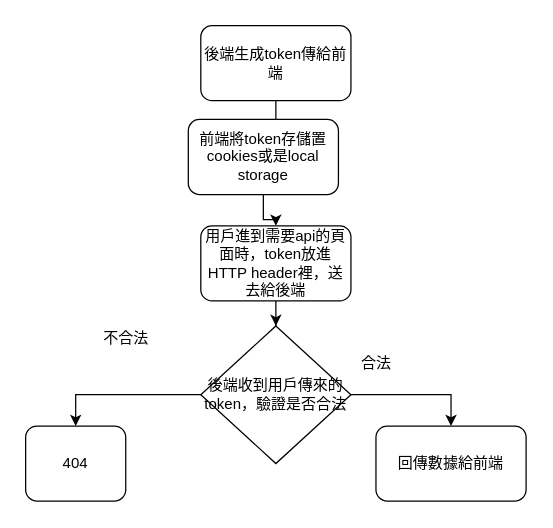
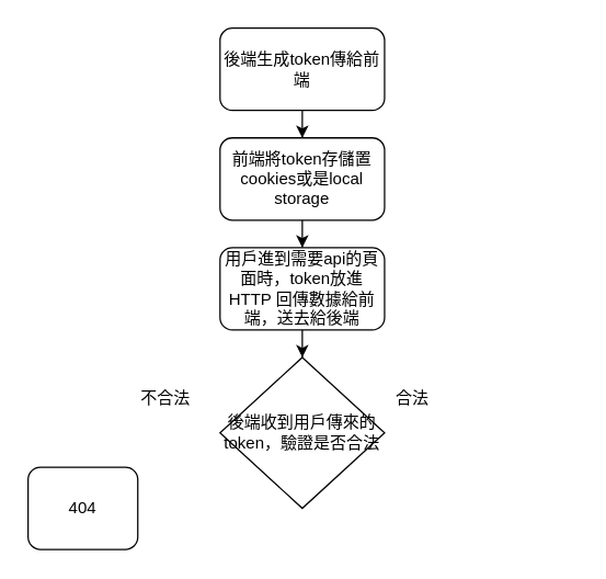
- <mxCell id="5" value="前端將token存儲置cookies或是local storage" style="rounded=1;whiteSpace=wrap;html=1;" vertex="1" parent="1"><mxGeometry x="150" y="95" width="120" height="60" as="geometry" /></mxCell>
+ <mxCell id="5" value="前端將token存儲置cookies或是local storage" style="rounded=1;whiteSpace=wrap;html=1;" vertex="1" parent="1"><mxGeometry x="160" y="100" width="120" height="60" as="geometry" /></mxCell>
- <mxCell id="7" value="用戶進到需要api的頁面時，token放進HTTP header裡，送去給後端" style="rounded=1;whiteSpace=wrap;html=1;" vertex="1" parent="1"><mxGeometry x="160" y="180" width="120" height="60" as="geometry" /></mxCell>
+ <mxCell id="7" value="用戶進到需要api的頁面時，token放進HTTP 回傳數據給前端，送去給後端" style="rounded=1;whiteSpace=wrap;html=1;" vertex="1" parent="1"><mxGeometry x="160" y="180" width="120" height="60" as="geometry" /></mxCell>
- <mxCell id="13" value="不合法" style="text;html=1;align=center;verticalAlign=middle;resizable=0;points=[];autosize=1;strokeColor=none;" vertex="1" parent="1"><mxGeometry x="75" y="260" width="50" height="20" as="geometry" /></mxCell>
+ <mxCell id="13" value="不合法" style="text;html=1;align=center;verticalAlign=middle;resizable=0;points=[];autosize=1;strokeColor=none;" vertex="1" parent="1"><mxGeometry x="95" y="280" width="50" height="20" as="geometry" /></mxCell>
- <mxCell id="8" style="edgeStyle=orthogonalEdgeStyle;rounded=0;orthogonalLoop=1;jettySize=auto;html=1;entryX=0.5;entryY=0;entryDx=0;entryDy=0;" edge="1" parent="1" source="10" target="11"><mxGeometry relative="1" as="geometry" /></mxCell>
- <mxCell id="9" style="edgeStyle=orthogonalEdgeStyle;rounded=0;orthogonalLoop=1;jettySize=auto;html=1;entryX=0.5;entryY=0;entryDx=0;entryDy=0;" edge="1" parent="1" source="10" target="12"><mxGeometry relative="1" as="geometry" /></mxCell>
- <mxCell id="12" value="回傳數據給前端" style="rounded=1;whiteSpace=wrap;html=1;" vertex="1" parent="1"><mxGeometry x="300" y="340" width="120" height="60" as="geometry" /></mxCell>
